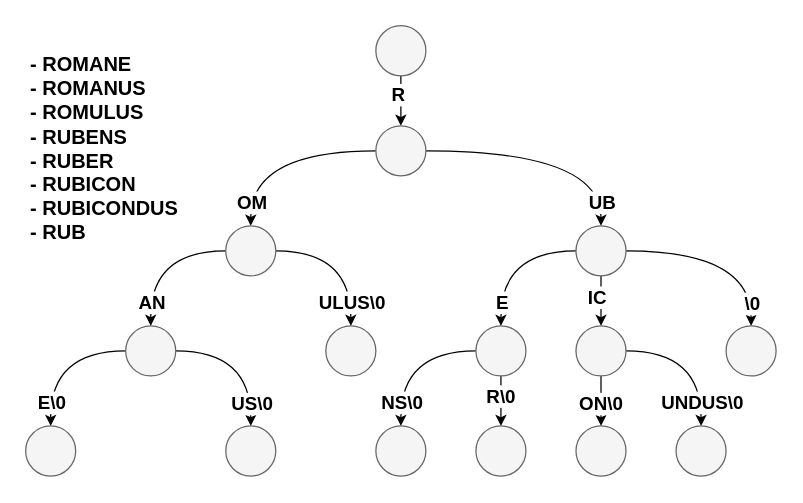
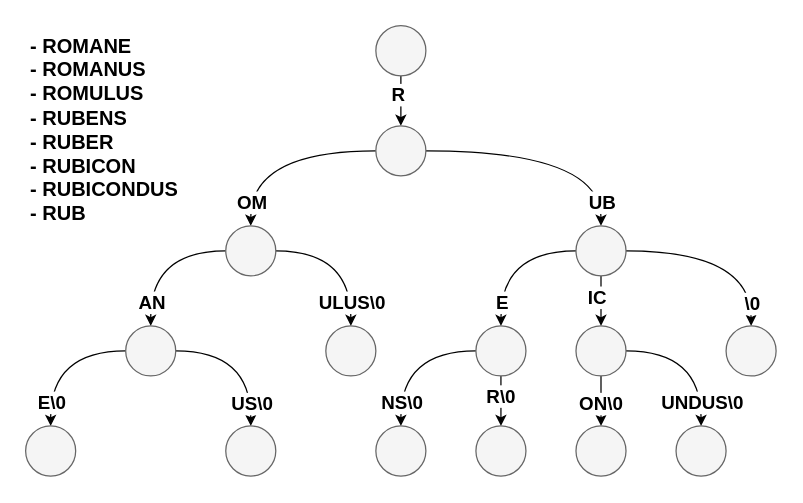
- <mxCell id="45" value="- ROMANE&lt;br style=&quot;font-size: 16px;&quot;&gt;- ROMANUS&lt;br style=&quot;font-size: 16px;&quot;&gt;- ROMULUS&lt;br style=&quot;font-size: 16px;&quot;&gt;- RUBENS&lt;br style=&quot;font-size: 16px;&quot;&gt;- RUBER&lt;br style=&quot;font-size: 16px;&quot;&gt;- RUBICON&lt;br style=&quot;font-size: 16px;&quot;&gt;- RUBICONDUS&lt;br style=&quot;font-size: 16px;&quot;&gt;- RUB" style="text;html=1;strokeColor=none;fillColor=none;align=left;verticalAlign=top;whiteSpace=wrap;rounded=0;fontSize=16;fontStyle=1" vertex="1" parent="1"><mxGeometry x="22" y="35" width="140" height="160" as="geometry" /></mxCell>
+ <mxCell id="45" value="- ROMANE&lt;br style=&quot;font-size: 16px;&quot;&gt;- ROMANUS&lt;br style=&quot;font-size: 16px;&quot;&gt;- ROMULUS&lt;br style=&quot;font-size: 16px;&quot;&gt;- RUBENS&lt;br style=&quot;font-size: 16px;&quot;&gt;- RUBER&lt;br style=&quot;font-size: 16px;&quot;&gt;- RUBICON&lt;br style=&quot;font-size: 16px;&quot;&gt;- RUBICONDUS&lt;br style=&quot;font-size: 16px;&quot;&gt;- RUB" style="text;html=1;strokeColor=none;fillColor=none;align=left;verticalAlign=top;whiteSpace=wrap;rounded=0;fontSize=16;fontStyle=1" vertex="1" parent="1"><mxGeometry x="22" y="20" width="140" height="160" as="geometry" /></mxCell>
